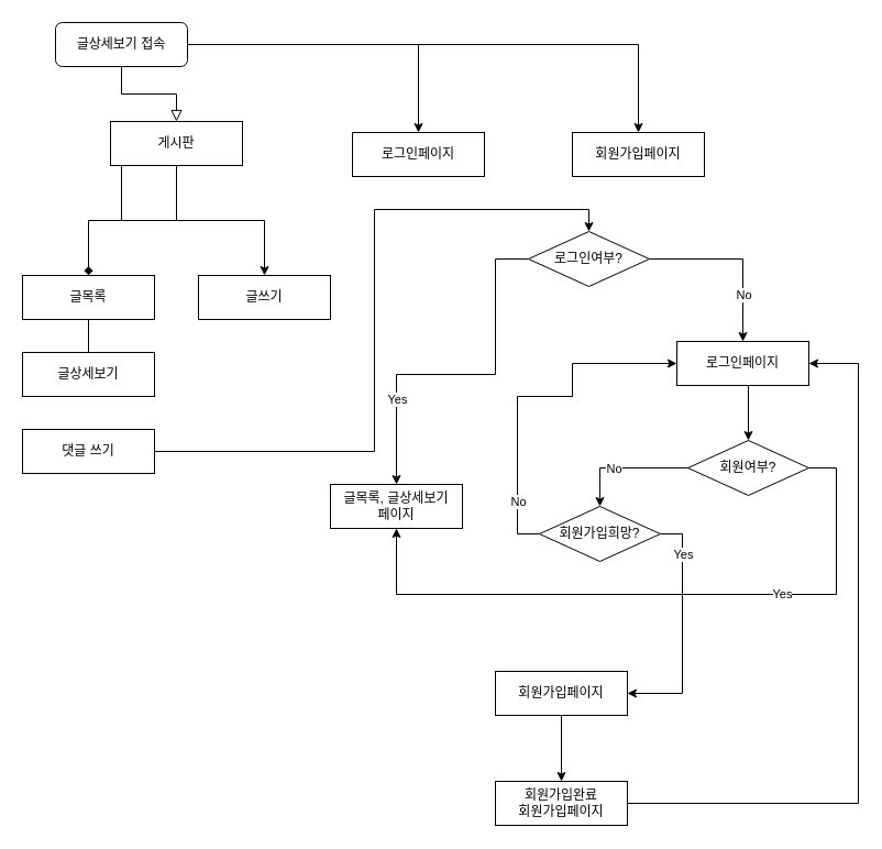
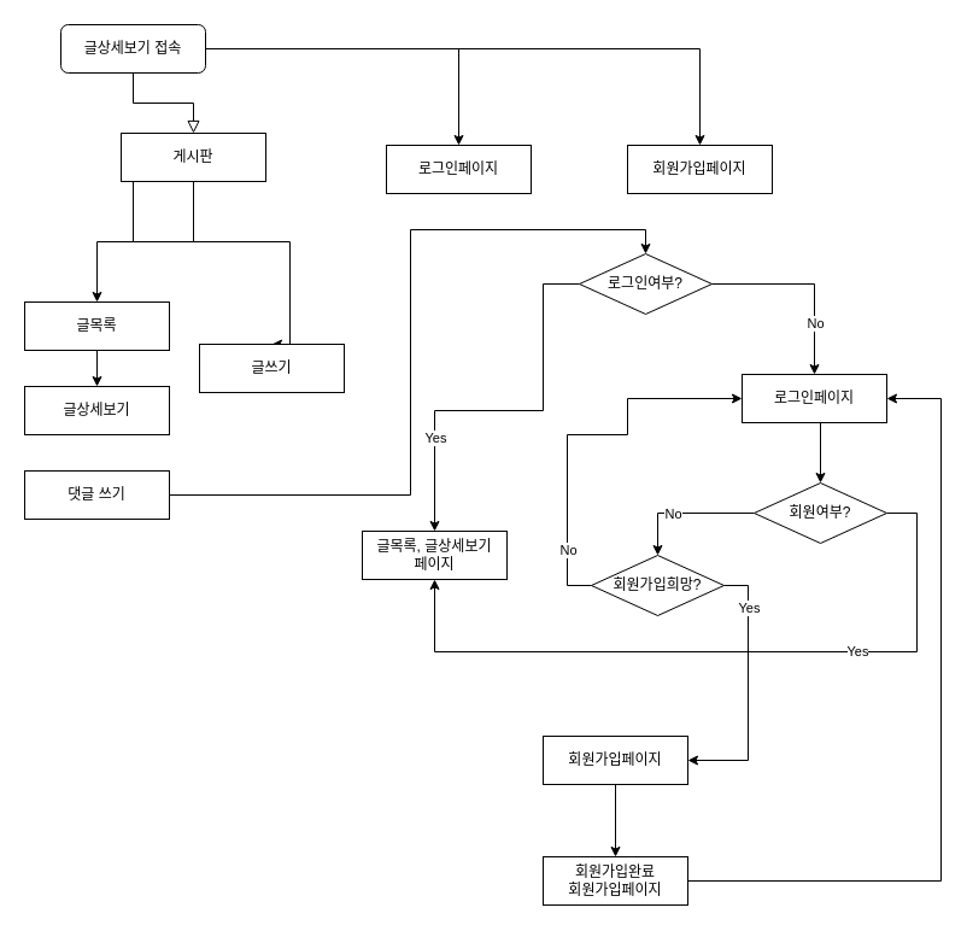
- <mxCell id="6" style="edgeStyle=orthogonalEdgeStyle;rounded=0;orthogonalLoop=1;jettySize=auto;html=1;entryX=0.5;entryY=0;entryDx=0;entryDy=0;endArrow=diamond;" parent="1" source="8" target="12" edge="1"><mxGeometry relative="1" as="geometry" /></mxCell>
+ <mxCell id="6" style="edgeStyle=orthogonalEdgeStyle;rounded=0;orthogonalLoop=1;jettySize=auto;html=1;entryX=0.5;entryY=0;entryDx=0;entryDy=0;" parent="1" source="8" target="12" edge="1"><mxGeometry relative="1" as="geometry" /></mxCell>
- <mxCell id="13" value="글쓰기" style="rounded=0;whiteSpace=wrap;html=1;" parent="1" vertex="1"><mxGeometry x="180" y="250" width="120" height="40" as="geometry" /></mxCell>
+ <mxCell id="13" value="글쓰기" style="rounded=0;whiteSpace=wrap;html=1;" parent="1" vertex="1"><mxGeometry x="165" y="285" width="120" height="40" as="geometry" /></mxCell>
- <mxCell id="11" style="edgeStyle=orthogonalEdgeStyle;rounded=0;orthogonalLoop=1;jettySize=auto;html=1;exitX=0.5;exitY=1;exitDx=0;exitDy=0;entryX=0.5;entryY=0;entryDx=0;entryDy=0;endArrow=none;" parent="1" source="12" target="27" edge="1"><mxGeometry relative="1" as="geometry" /></mxCell>
+ <mxCell id="11" style="edgeStyle=orthogonalEdgeStyle;rounded=0;orthogonalLoop=1;jettySize=auto;html=1;exitX=0.5;exitY=1;exitDx=0;exitDy=0;entryX=0.5;entryY=0;entryDx=0;entryDy=0;" parent="1" source="12" target="27" edge="1"><mxGeometry relative="1" as="geometry" /></mxCell>
